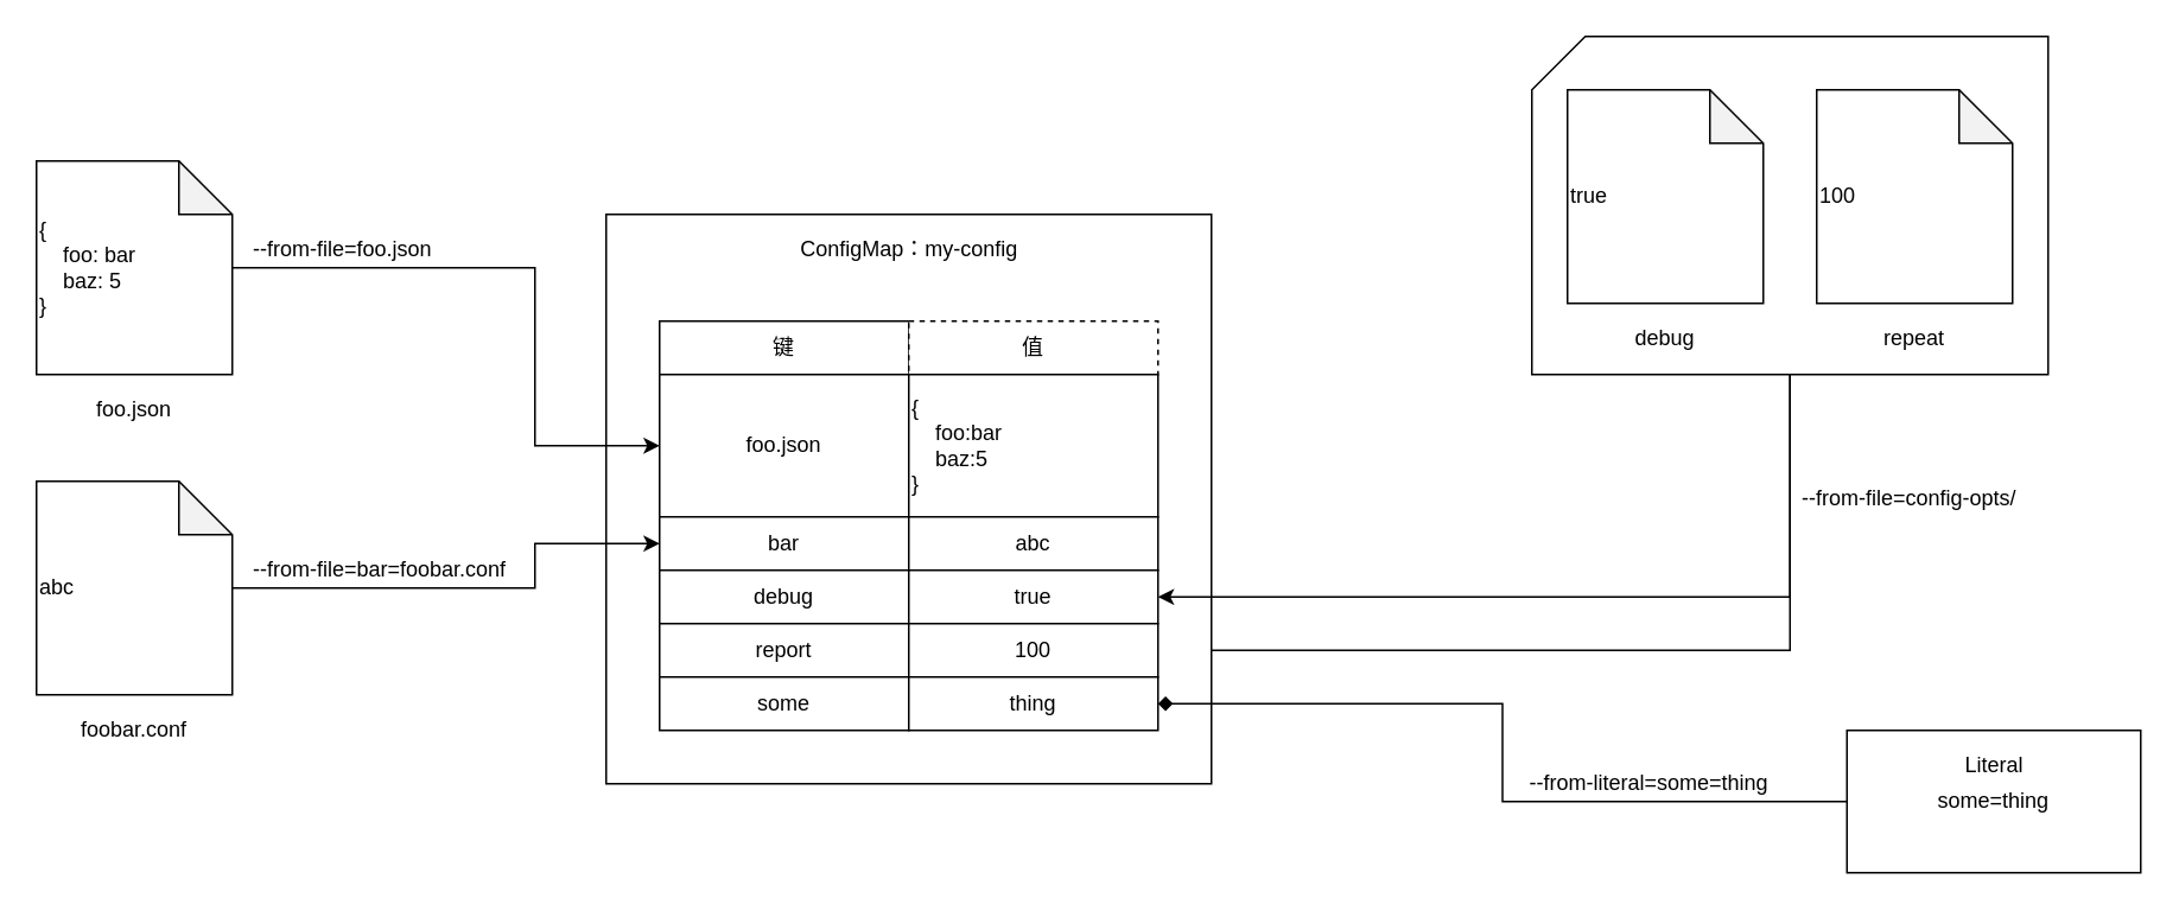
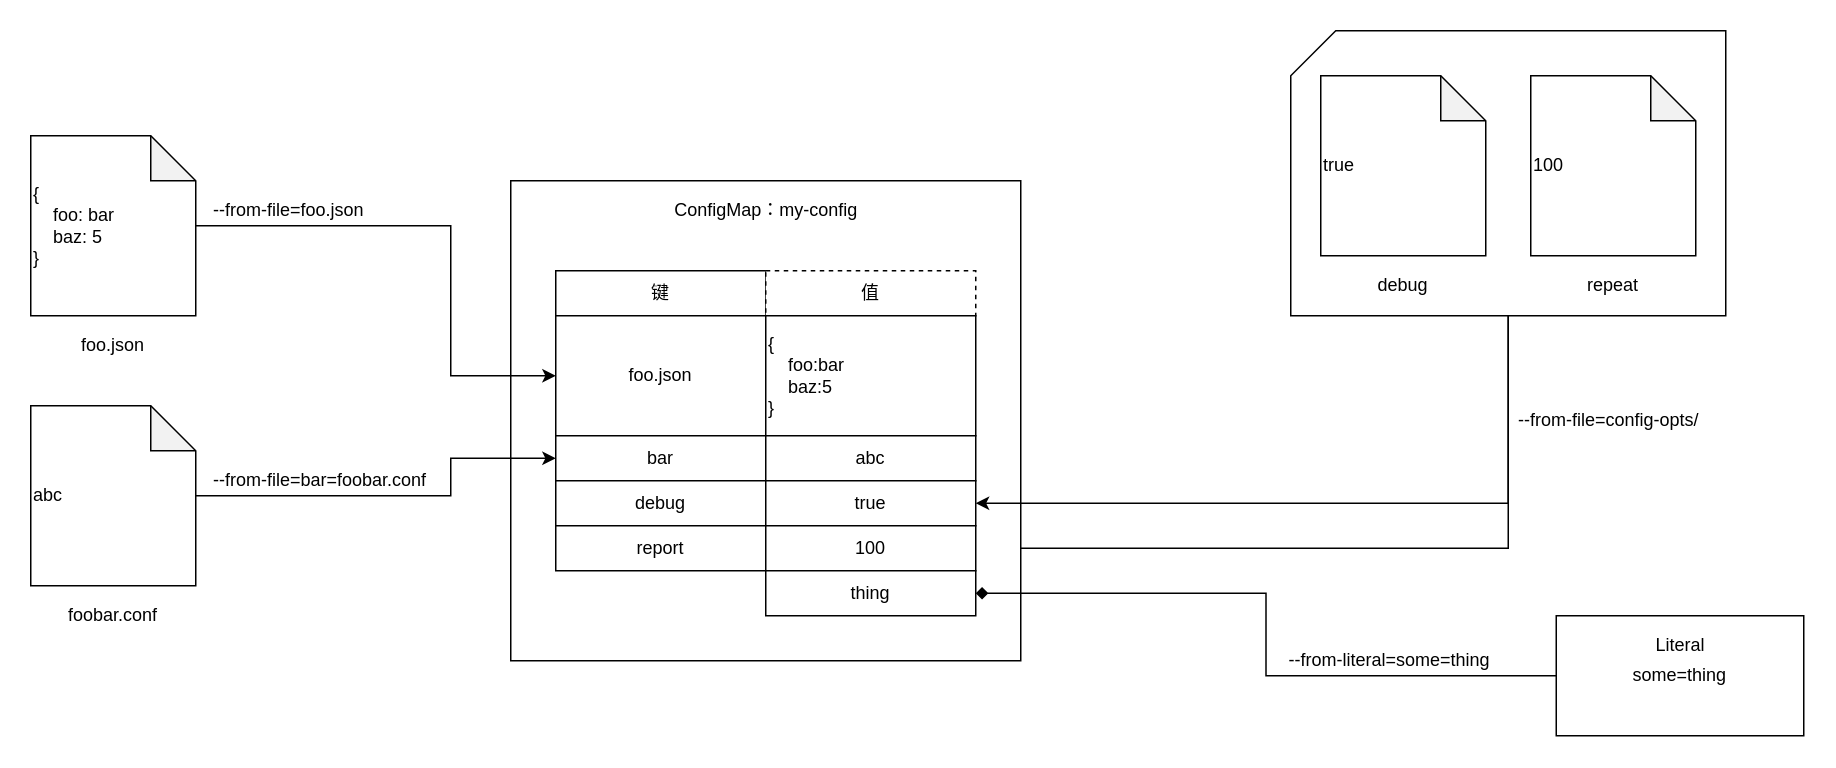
- <mxCell id="13" value="some" style="rounded=0;whiteSpace=wrap;html=1;" vertex="1" parent="1"><mxGeometry x="370" y="380" width="140" height="30" as="geometry" /></mxCell>
